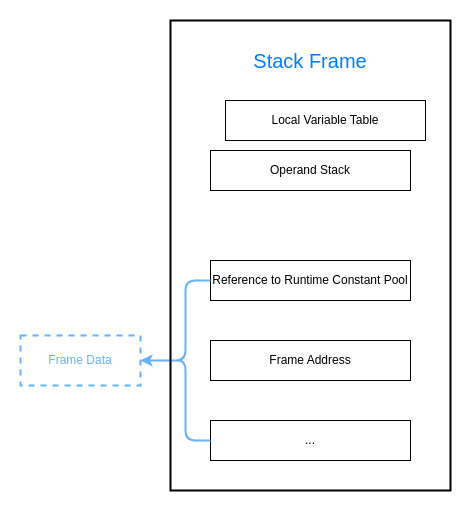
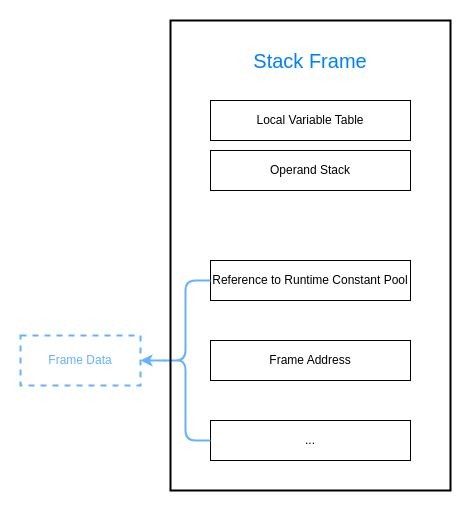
- <mxCell id="2" value="Local Variable Table" style="rounded=0;whiteSpace=wrap;html=1;" vertex="1" parent="1"><mxGeometry x="225" y="100" width="200" height="40" as="geometry" /></mxCell>
+ <mxCell id="2" value="Local Variable Table" style="rounded=0;whiteSpace=wrap;html=1;" vertex="1" parent="1"><mxGeometry x="210" y="100" width="200" height="40" as="geometry" /></mxCell>
